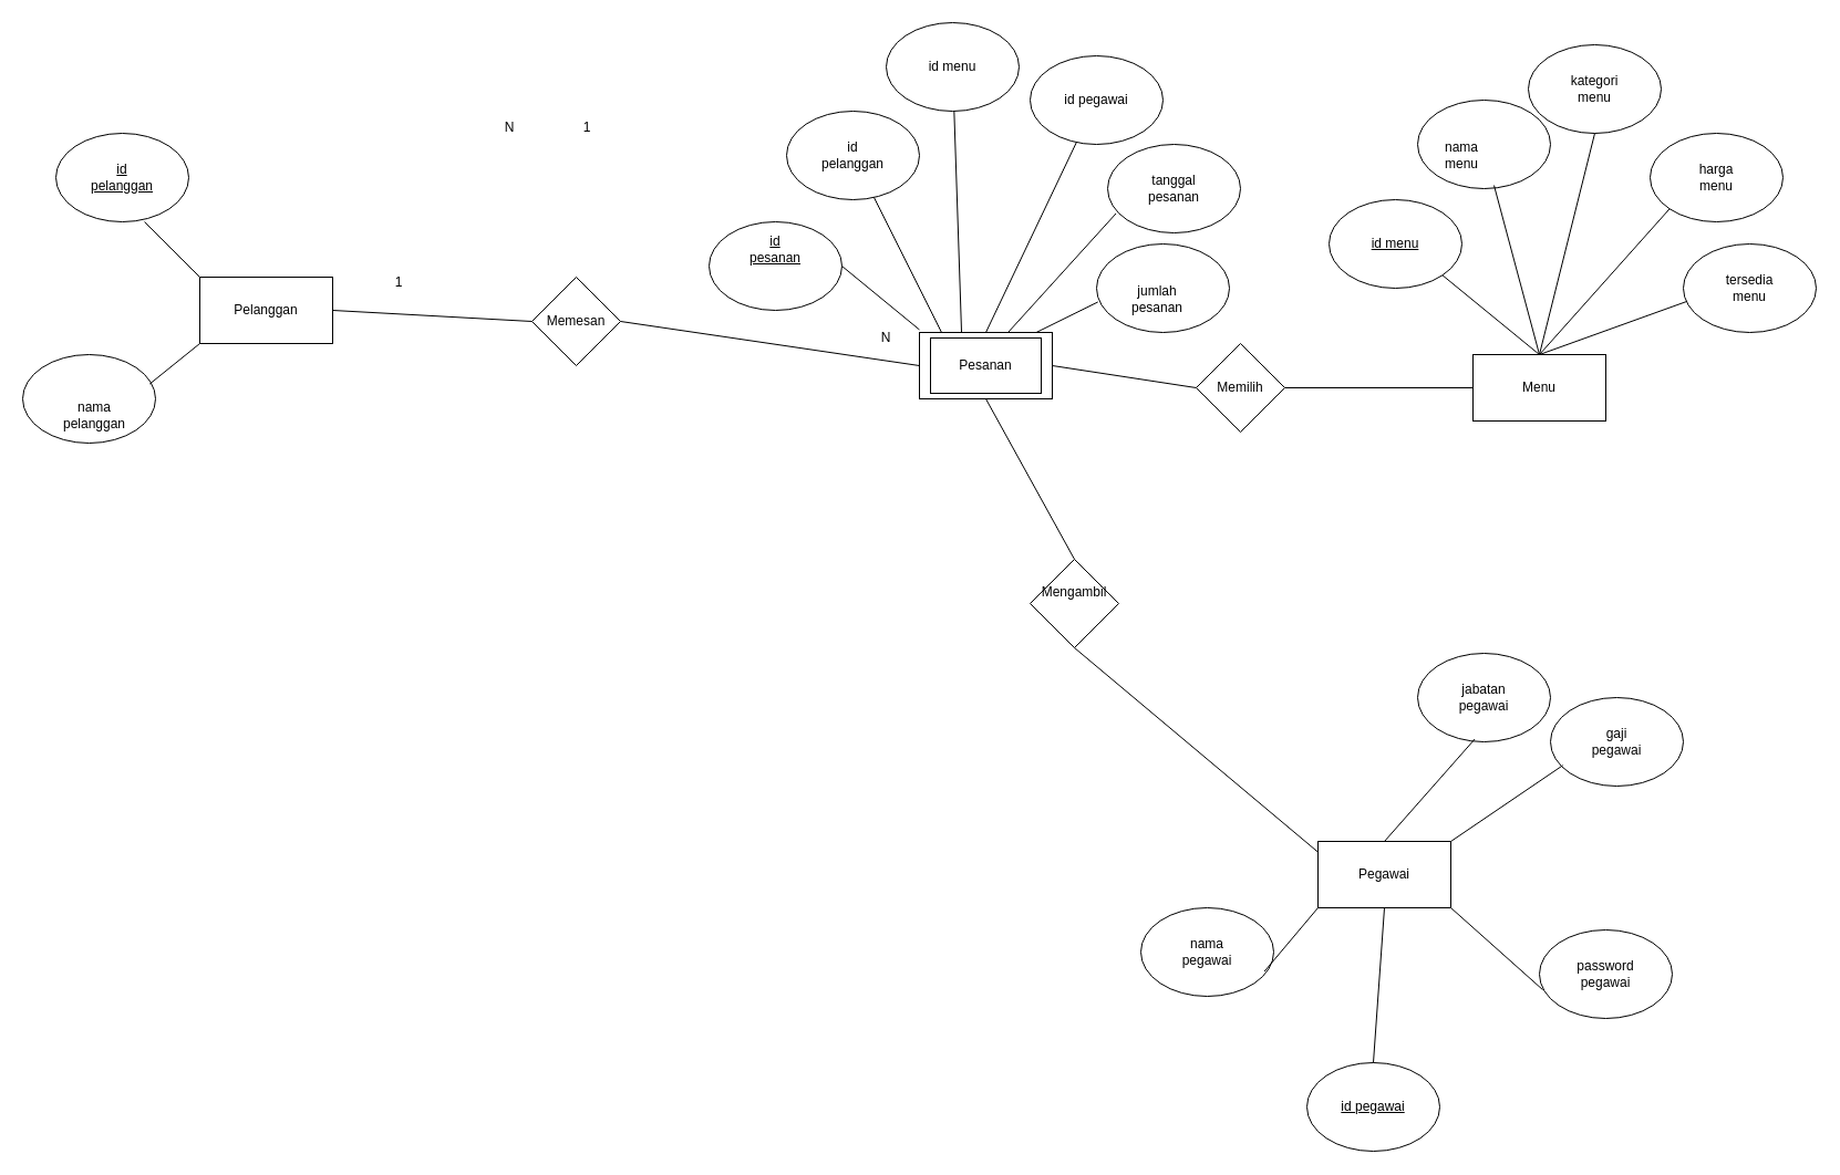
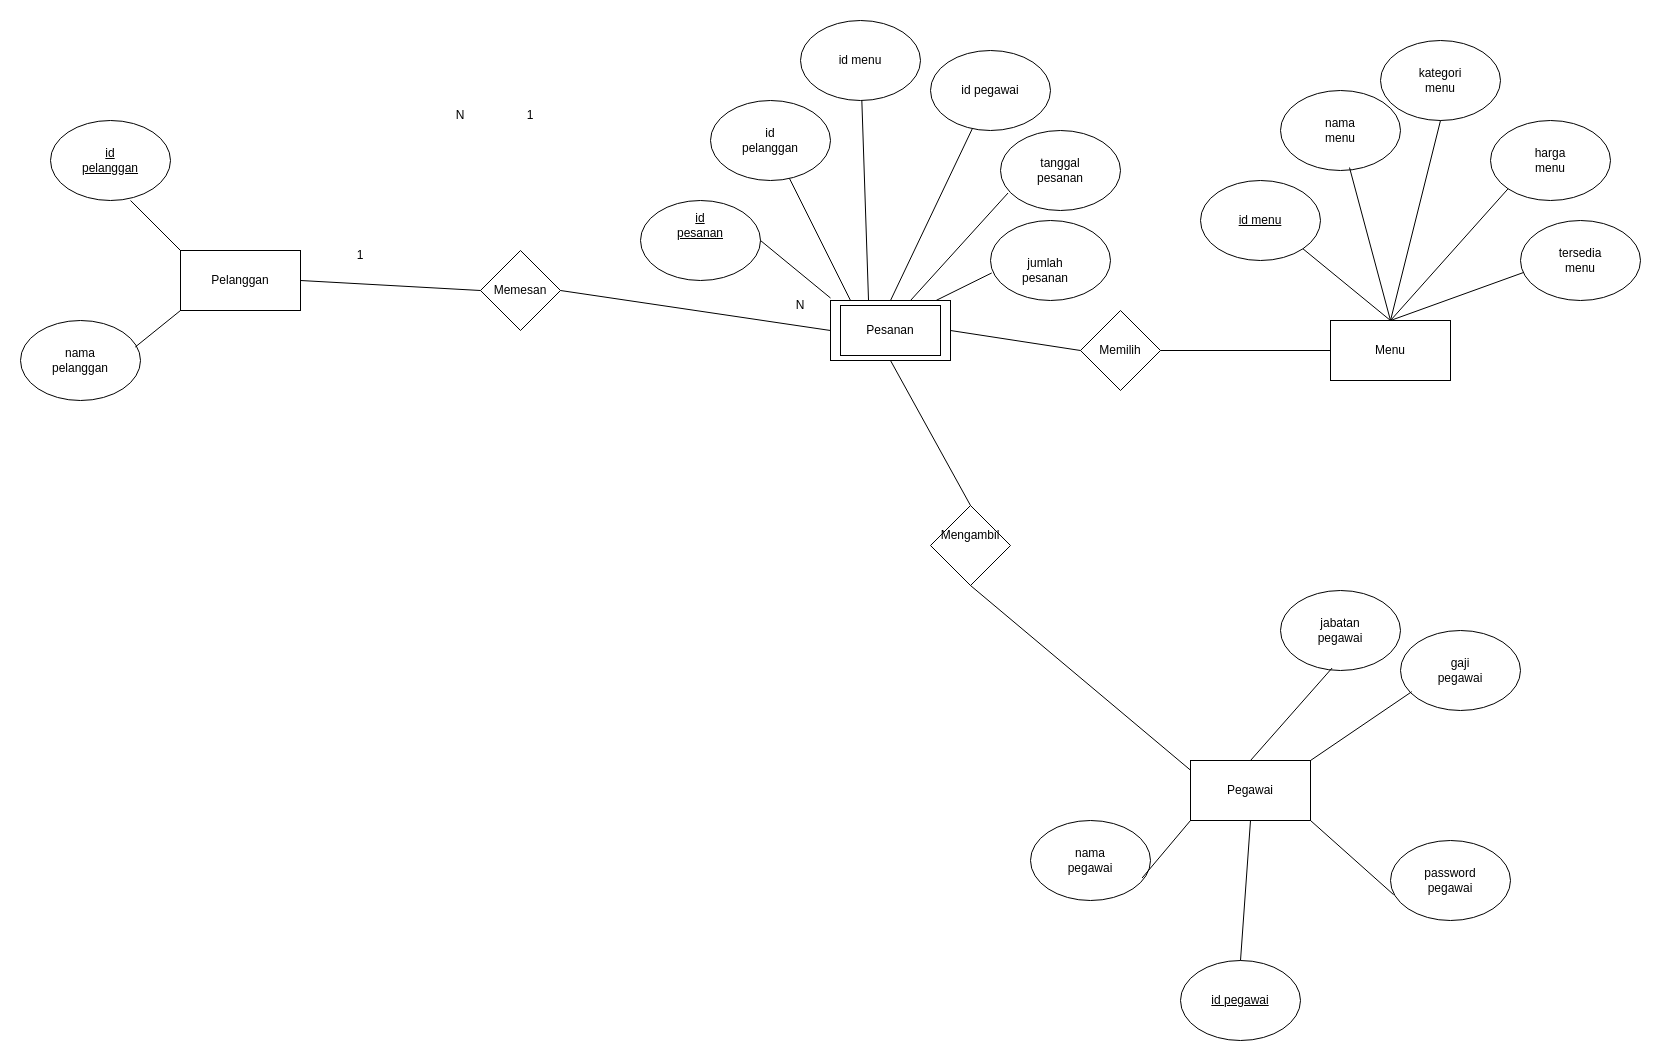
- <mxCell id="25" value="nama menu" style="text;html=1;align=center;verticalAlign=middle;whiteSpace=wrap;rounded=0;" vertex="1" parent="23"><mxGeometry x="10" y="35" width="60" height="30" as="geometry" /></mxCell>
+ <mxCell id="25" value="nama menu" style="text;html=1;align=center;verticalAlign=middle;whiteSpace=wrap;rounded=0;" vertex="1" parent="23"><mxGeometry x="30" y="25" width="60" height="30" as="geometry" /></mxCell>
- <mxCell id="77" value="nama pelanggan" style="text;html=1;align=center;verticalAlign=middle;whiteSpace=wrap;rounded=0;" vertex="1" parent="75"><mxGeometry x="35" y="40" width="60" height="30" as="geometry" /></mxCell>
+ <mxCell id="77" value="nama pelanggan" style="text;html=1;align=center;verticalAlign=middle;whiteSpace=wrap;rounded=0;" vertex="1" parent="75"><mxGeometry x="30" y="25" width="60" height="30" as="geometry" /></mxCell>
